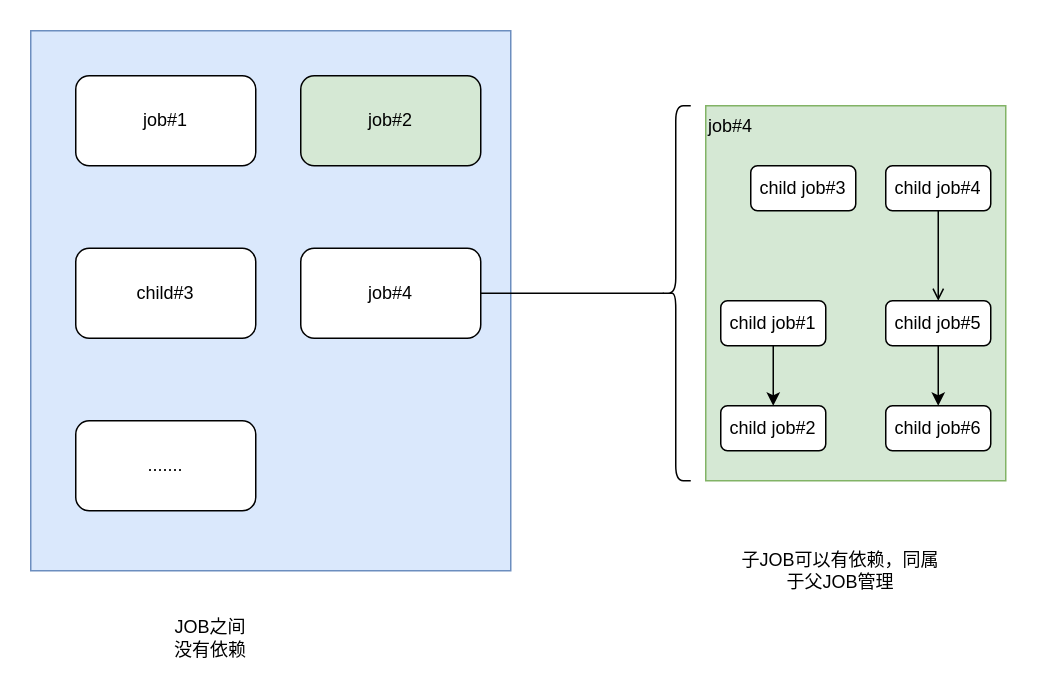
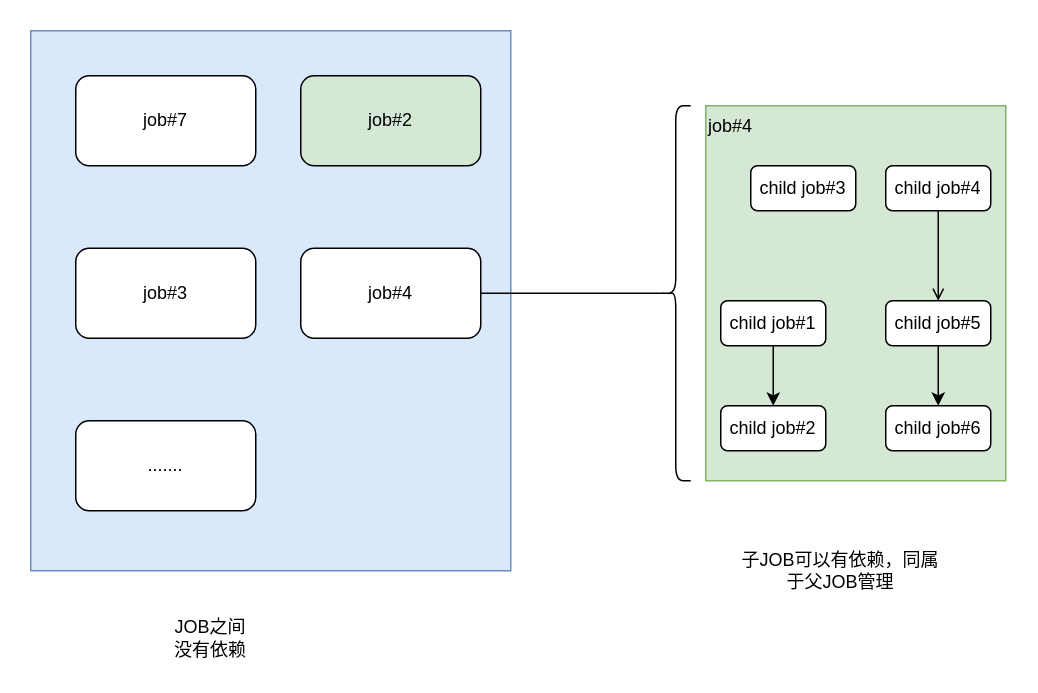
- <mxCell id="3" value="job#1" style="rounded=1;whiteSpace=wrap;html=1;" parent="1" vertex="1"><mxGeometry x="50" y="50" width="120" height="60" as="geometry" /></mxCell>
+ <mxCell id="3" value="job#7" style="rounded=1;whiteSpace=wrap;html=1;" parent="1" vertex="1"><mxGeometry x="50" y="50" width="120" height="60" as="geometry" /></mxCell>
- <mxCell id="5" value="child#3" style="rounded=1;whiteSpace=wrap;html=1;" parent="1" vertex="1"><mxGeometry x="50" y="165" width="120" height="60" as="geometry" /></mxCell>
+ <mxCell id="5" value="job#3" style="rounded=1;whiteSpace=wrap;html=1;" parent="1" vertex="1"><mxGeometry x="50" y="165" width="120" height="60" as="geometry" /></mxCell>
